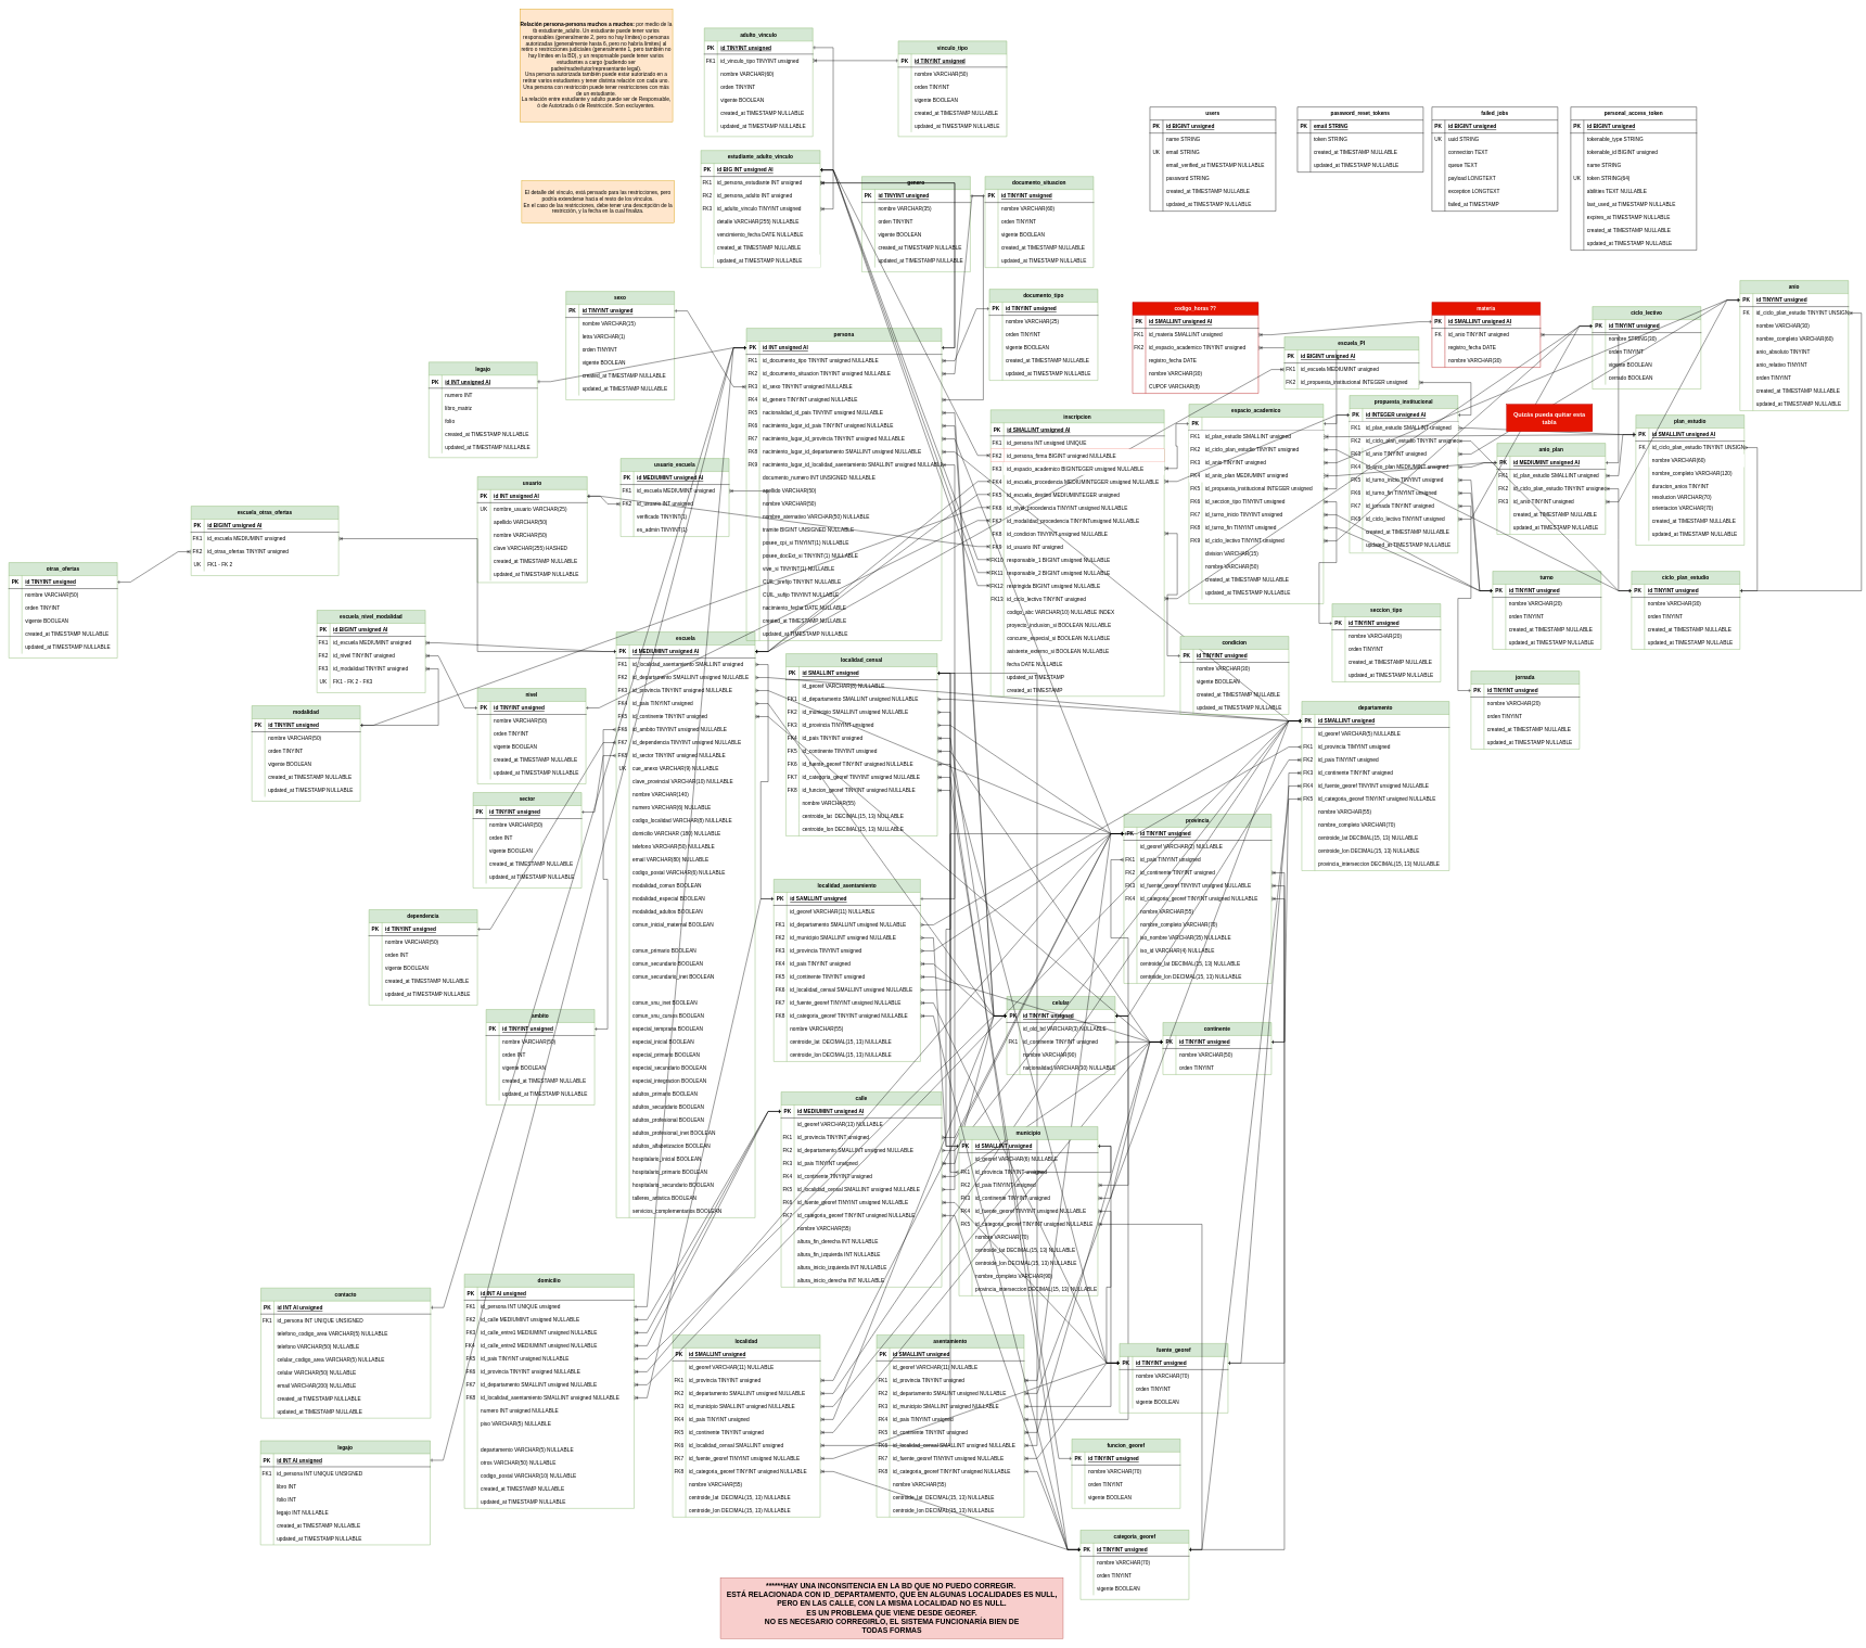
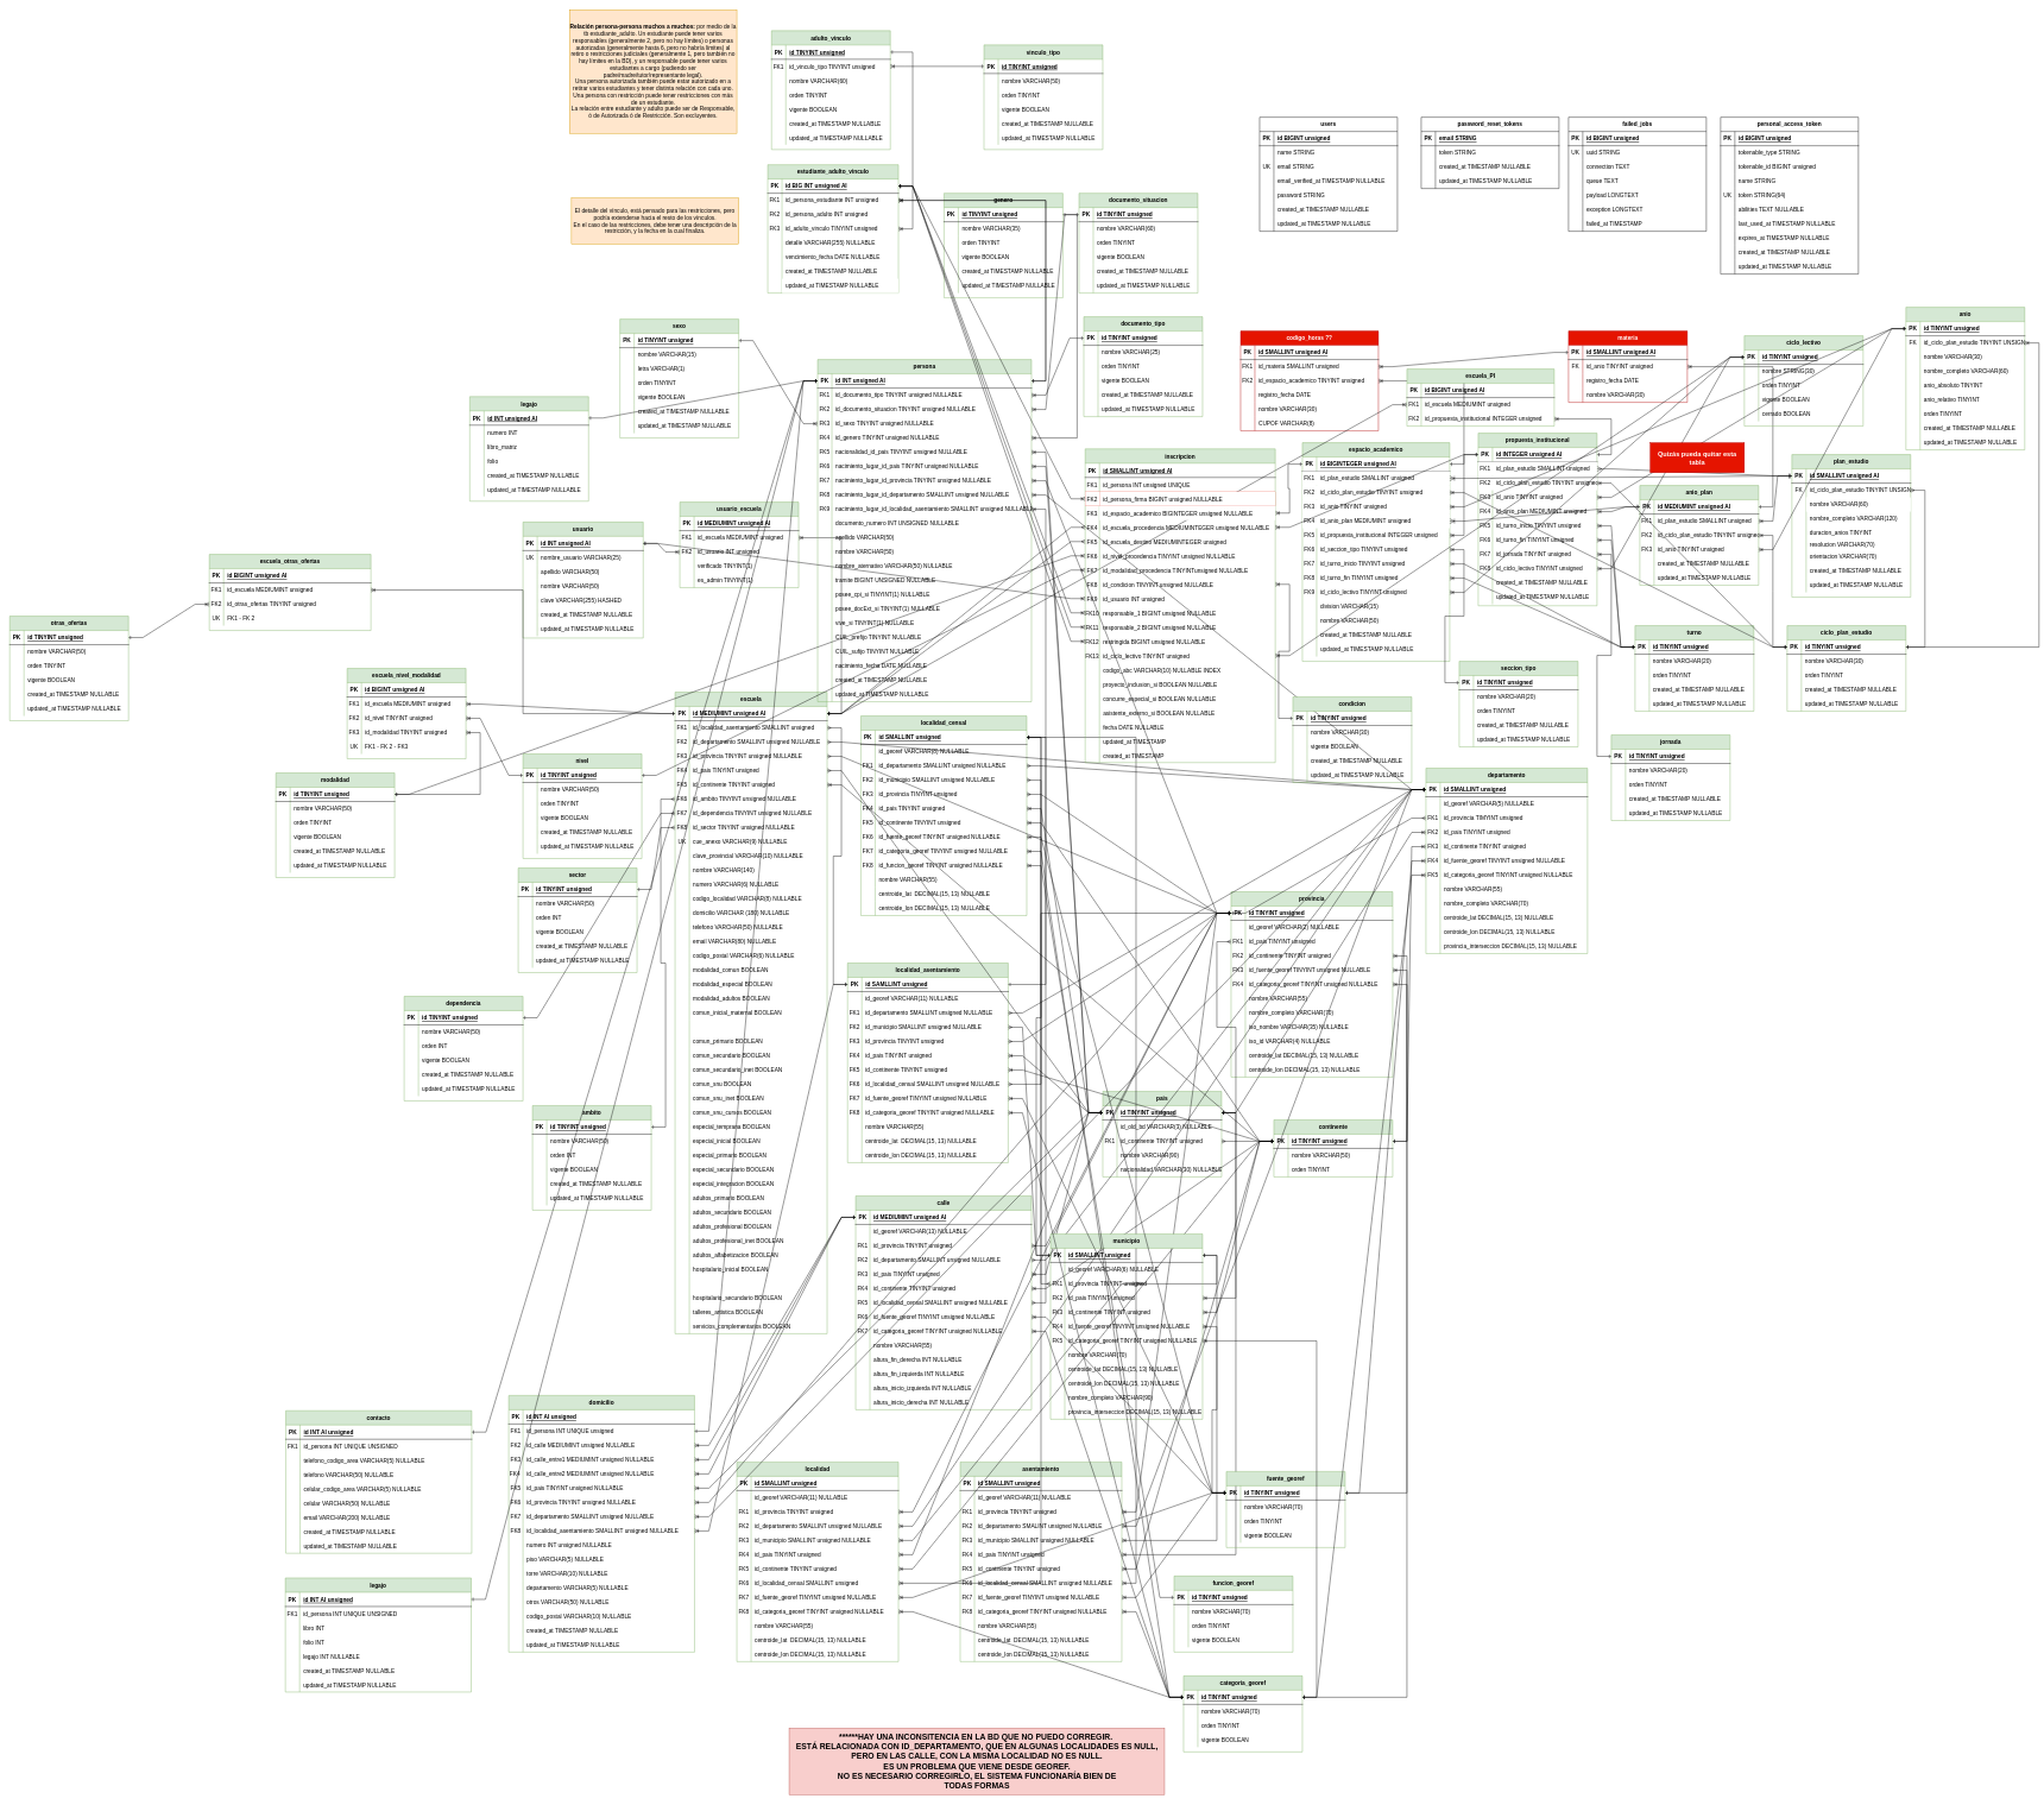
+ <mxCell id="5" value="id BIGINTEGER unsigned AI" style="shape=partialRectangle;overflow=hidden;connectable=0;fillColor=none;top=0;left=0;bottom=0;right=0;align=left;spacingLeft=6;fontStyle=5;" parent="3" vertex="1"><mxGeometry x="30" width="280" height="30" as="geometry"><mxRectangle width="280" height="30" as="alternateBounds" /></mxGeometry></mxCell>
+ <mxCell id="324" value="comun_snu BOOLEAN" style="shape=partialRectangle;overflow=hidden;connectable=0;fillColor=none;top=0;left=0;bottom=0;right=0;align=left;spacingLeft=6;" parent="322" vertex="1"><mxGeometry x="30" width="290" height="30" as="geometry"><mxRectangle width="290" height="30" as="alternateBounds" /></mxGeometry></mxCell>
- <mxCell id="165" value="celular" style="shape=table;startSize=30;container=1;collapsible=1;childLayout=tableLayout;fixedRows=1;rowLines=0;fontStyle=1;align=center;resizeLast=1;fillColor=#d5e8d4;strokeColor=#82b366;" parent="1" vertex="1"><mxGeometry x="2320" y="2296" width="250" height="180" as="geometry" /></mxCell>
+ <mxCell id="165" value="pais" style="shape=table;startSize=30;container=1;collapsible=1;childLayout=tableLayout;fixedRows=1;rowLines=0;fontStyle=1;align=center;resizeLast=1;fillColor=#d5e8d4;strokeColor=#82b366;" parent="1" vertex="1"><mxGeometry x="2320" y="2296" width="250" height="180" as="geometry" /></mxCell>
- <mxCell id="366" value="hospitalario_primario BOOLEAN" style="shape=partialRectangle;overflow=hidden;connectable=0;fillColor=none;top=0;left=0;bottom=0;right=0;align=left;spacingLeft=6;" parent="364" vertex="1"><mxGeometry x="30" width="290" height="30" as="geometry"><mxRectangle width="290" height="30" as="alternateBounds" /></mxGeometry></mxCell>
+ <mxCell id="1009" value="torre VARCHAR(10) NULLABLE" style="shape=partialRectangle;overflow=hidden;connectable=0;fillColor=none;top=0;left=0;bottom=0;right=0;align=left;spacingLeft=6;" parent="1007" vertex="1"><mxGeometry x="30" width="361" height="30" as="geometry"><mxRectangle width="361" height="30" as="alternateBounds" /></mxGeometry></mxCell>
